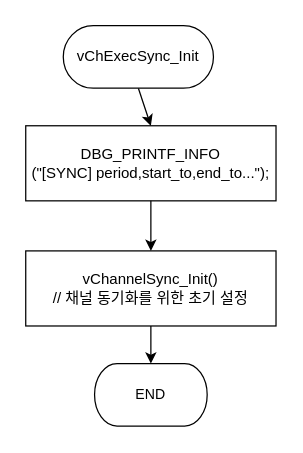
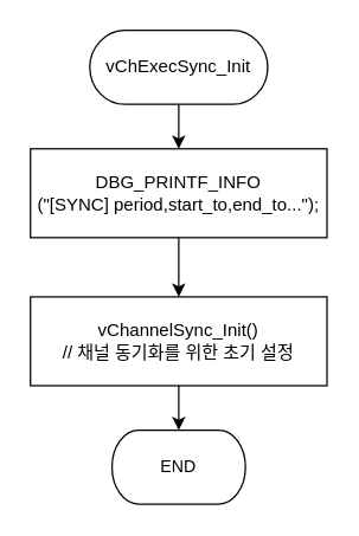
- <mxCell id="7" value="&lt;div style=&quot;&quot;&gt;&lt;font style=&quot;direction: ltr; line-height: 120%; opacity: 1;&quot;&gt;vChExecSync_Init&lt;br&gt;&lt;/font&gt;&lt;/div&gt;" style="verticalAlign=middle;align=center;overflow=width;vsdxID=2;fillColor=#FFFFFF;gradientColor=none;shape=stencil(tVLLDsIgEPwajiQIMfFe638Qu22JCM2Ctv69kK0Rm9qDibeZndkXC1NV6PUATIoQ0V9gNE3smToyKY3rAU1MiKmaqar1CB36m2uIDzo7M7r6e64wUZ4UOUWKB9GdIH4irzWu8B42vRrPScNFXZzN+5mvl3qJXE8mcPRRR+Pdh2Y1dsBTE95a3c0TkBRGgKEIb6wg1/r+ssCXd/vLCgm8z9caa+n6pb48dwrRV1H1Ew==);strokeColor=#000000;spacingTop=-1;spacingBottom=-1;spacingLeft=-1;spacingRight=-1;points=[[0.5,1,0],[0.5,0,0],[0,0.5,0],[1,0.5,0]];labelBackgroundColor=none;rounded=0;html=1;whiteSpace=wrap;strokeWidth=1;fontStyle=0" parent="1" vertex="1"><mxGeometry x="50" y="20" width="120" height="50" as="geometry" /></mxCell>
+ <mxCell id="7" value="&lt;div style=&quot;&quot;&gt;&lt;font style=&quot;direction: ltr; line-height: 120%; opacity: 1;&quot;&gt;vChExecSync_Init&lt;br&gt;&lt;/font&gt;&lt;/div&gt;" style="verticalAlign=middle;align=center;overflow=width;vsdxID=2;fillColor=#FFFFFF;gradientColor=none;shape=stencil(tVLLDsIgEPwajiQIMfFe638Qu22JCM2Ctv69kK0Rm9qDibeZndkXC1NV6PUATIoQ0V9gNE3smToyKY3rAU1MiKmaqar1CB36m2uIDzo7M7r6e64wUZ4UOUWKB9GdIH4irzWu8B42vRrPScNFXZzN+5mvl3qJXE8mcPRRR+Pdh2Y1dsBTE95a3c0TkBRGgKEIb6wg1/r+ssCXd/vLCgm8z9caa+n6pb48dwrRV1H1Ew==);strokeColor=#000000;spacingTop=-1;spacingBottom=-1;spacingLeft=-1;spacingRight=-1;points=[[0.5,1,0],[0.5,0,0],[0,0.5,0],[1,0.5,0]];labelBackgroundColor=none;rounded=0;html=1;whiteSpace=wrap;strokeWidth=1;fontStyle=0" parent="1" vertex="1"><mxGeometry x="60" y="20" width="120" height="50" as="geometry" /></mxCell>
